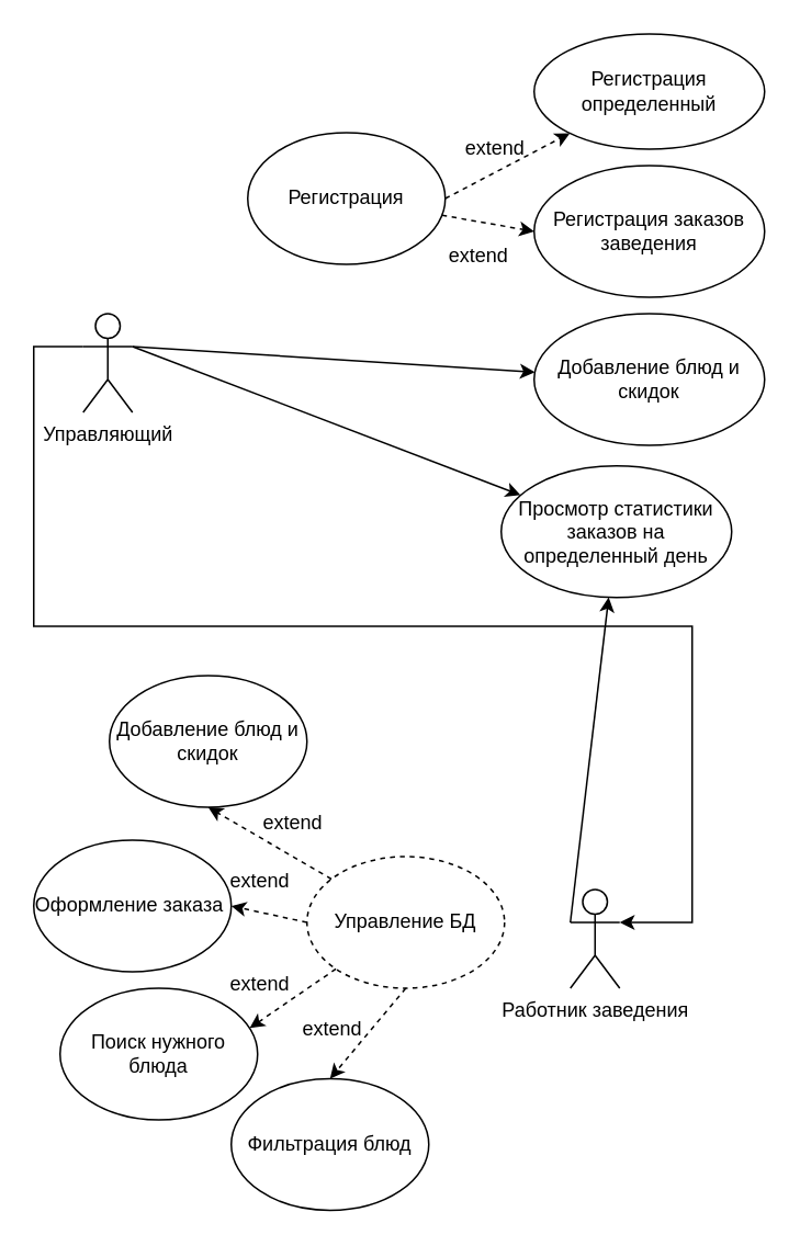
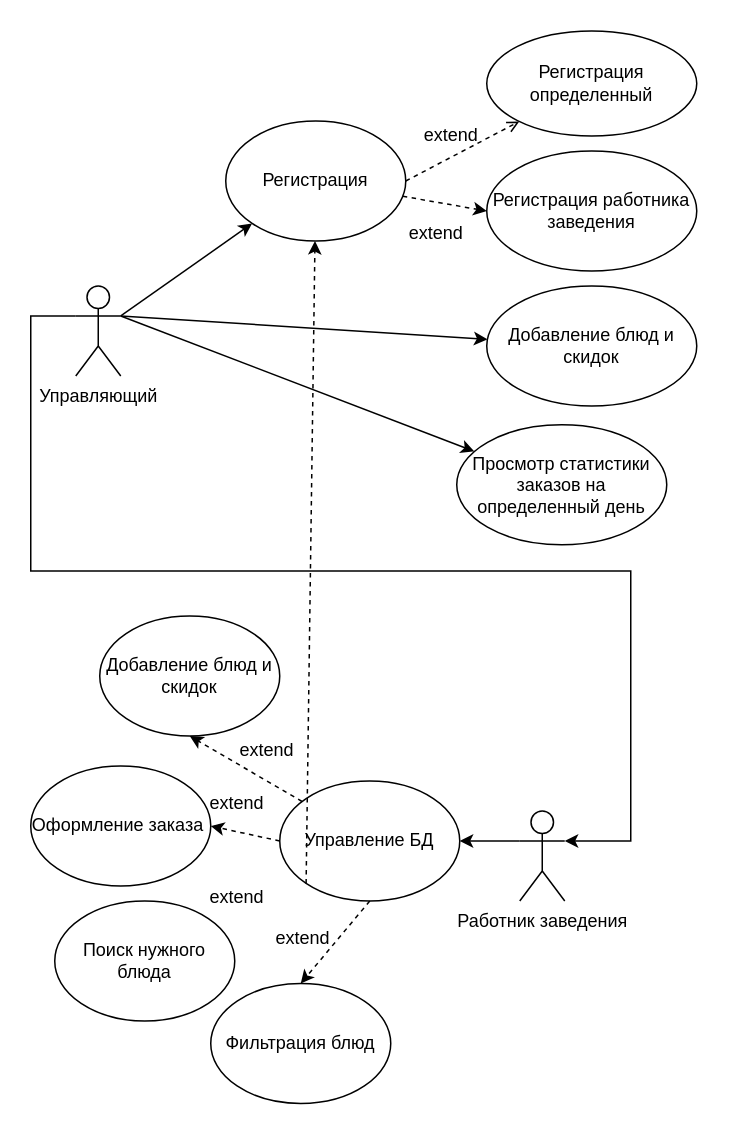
- <mxCell id="10" value="" style="endArrow=classic;html=1;rounded=0;dashed=1;exitX=1;exitY=0.5;exitDx=0;exitDy=0;" parent="1" source="8" target="5" edge="1"><mxGeometry width="50" height="50" relative="1" as="geometry"><mxPoint x="350" y="310" as="sourcePoint" /><mxPoint x="400" y="260" as="targetPoint" /></mxGeometry></mxCell>
+ <mxCell id="10" value="" style="endArrow=open;html=1;rounded=0;dashed=1;exitX=1;exitY=0.5;exitDx=0;exitDy=0;" parent="1" source="8" target="5" edge="1"><mxGeometry width="50" height="50" relative="1" as="geometry"><mxPoint x="350" y="310" as="sourcePoint" /><mxPoint x="400" y="260" as="targetPoint" /></mxGeometry></mxCell>
- <mxCell id="6" value="Регистрация заказов заведения" style="ellipse;whiteSpace=wrap;html=1;" parent="1" vertex="1"><mxGeometry x="324" y="100" width="140" height="80" as="geometry" /></mxCell>
+ <mxCell id="6" value="Регистрация работника заведения" style="ellipse;whiteSpace=wrap;html=1;" parent="1" vertex="1"><mxGeometry x="324" y="100" width="140" height="80" as="geometry" /></mxCell>
+ <mxCell id="9" value="" style="endArrow=classic;html=1;rounded=0;exitX=1;exitY=0.333;exitDx=0;exitDy=0;exitPerimeter=0;entryX=0;entryY=1;entryDx=0;entryDy=0;startArrow=none;startFill=0;endFill=1;" parent="1" source="2" target="8" edge="1"><mxGeometry width="50" height="50" relative="1" as="geometry"><mxPoint x="130" y="240" as="sourcePoint" /><mxPoint x="180" y="190" as="targetPoint" /></mxGeometry></mxCell>
- <mxCell id="18" value="" style="endArrow=classic;html=1;rounded=0;exitX=0;exitY=0.333;exitDx=0;exitDy=0;exitPerimeter=0;" parent="1" source="4" target="29" edge="1"><mxGeometry width="50" height="50" relative="1" as="geometry"><mxPoint x="26" y="710" as="sourcePoint" /><mxPoint x="76" y="660" as="targetPoint" /></mxGeometry></mxCell>
+ <mxCell id="18" value="" style="endArrow=classic;html=1;rounded=0;exitX=0;exitY=0.333;exitDx=0;exitDy=0;exitPerimeter=0;" parent="1" source="4" target="17" edge="1"><mxGeometry width="50" height="50" relative="1" as="geometry"><mxPoint x="26" y="710" as="sourcePoint" /><mxPoint x="76" y="660" as="targetPoint" /></mxGeometry></mxCell>
- <mxCell id="17" value="Управление БД" style="ellipse;whiteSpace=wrap;html=1;dashed=1;" parent="1" vertex="1"><mxGeometry x="186" y="520" width="120" height="80" as="geometry" /></mxCell>
+ <mxCell id="17" value="Управление БД" style="ellipse;whiteSpace=wrap;html=1;" parent="1" vertex="1"><mxGeometry x="186" y="520" width="120" height="80" as="geometry" /></mxCell>
- <mxCell id="23" value="" style="endArrow=classic;html=1;rounded=0;dashed=1;entryX=0.96;entryY=0.303;entryDx=0;entryDy=0;exitX=0;exitY=1;exitDx=0;exitDy=0;entryPerimeter=0;" parent="1" source="17" target="16" edge="1"><mxGeometry width="50" height="50" relative="1" as="geometry"><mxPoint x="262.37" y="540.073" as="sourcePoint" /><mxPoint x="256" y="475" as="targetPoint" /></mxGeometry></mxCell>
+ <mxCell id="23" value="" style="endArrow=classic;html=1;rounded=0;dashed=1;exitX=0;exitY=1;exitDx=0;exitDy=0;" parent="1" source="17" target="8" edge="1"><mxGeometry width="50" height="50" relative="1" as="geometry"><mxPoint x="262.37" y="540.073" as="sourcePoint" /><mxPoint x="256" y="475" as="targetPoint" /></mxGeometry></mxCell>
